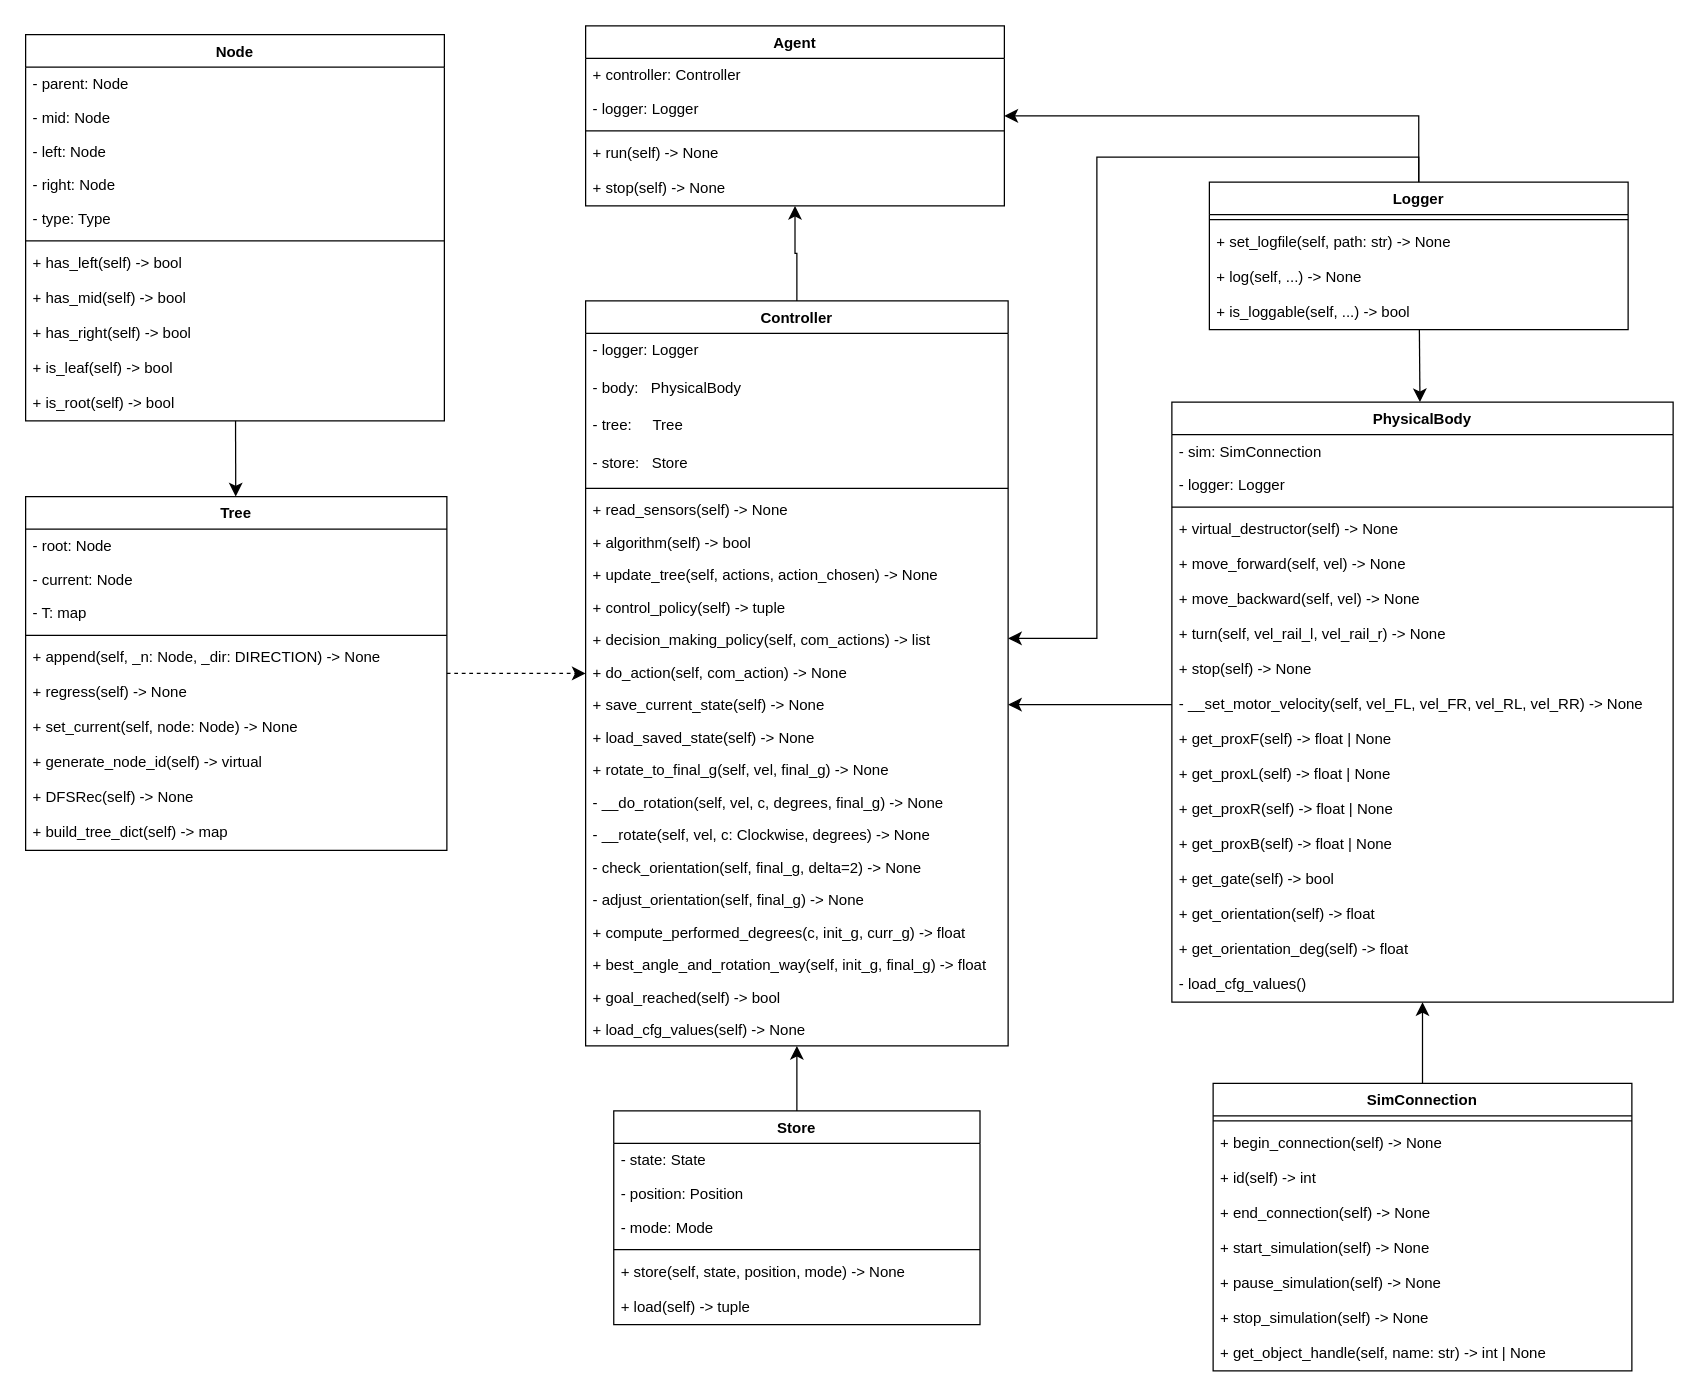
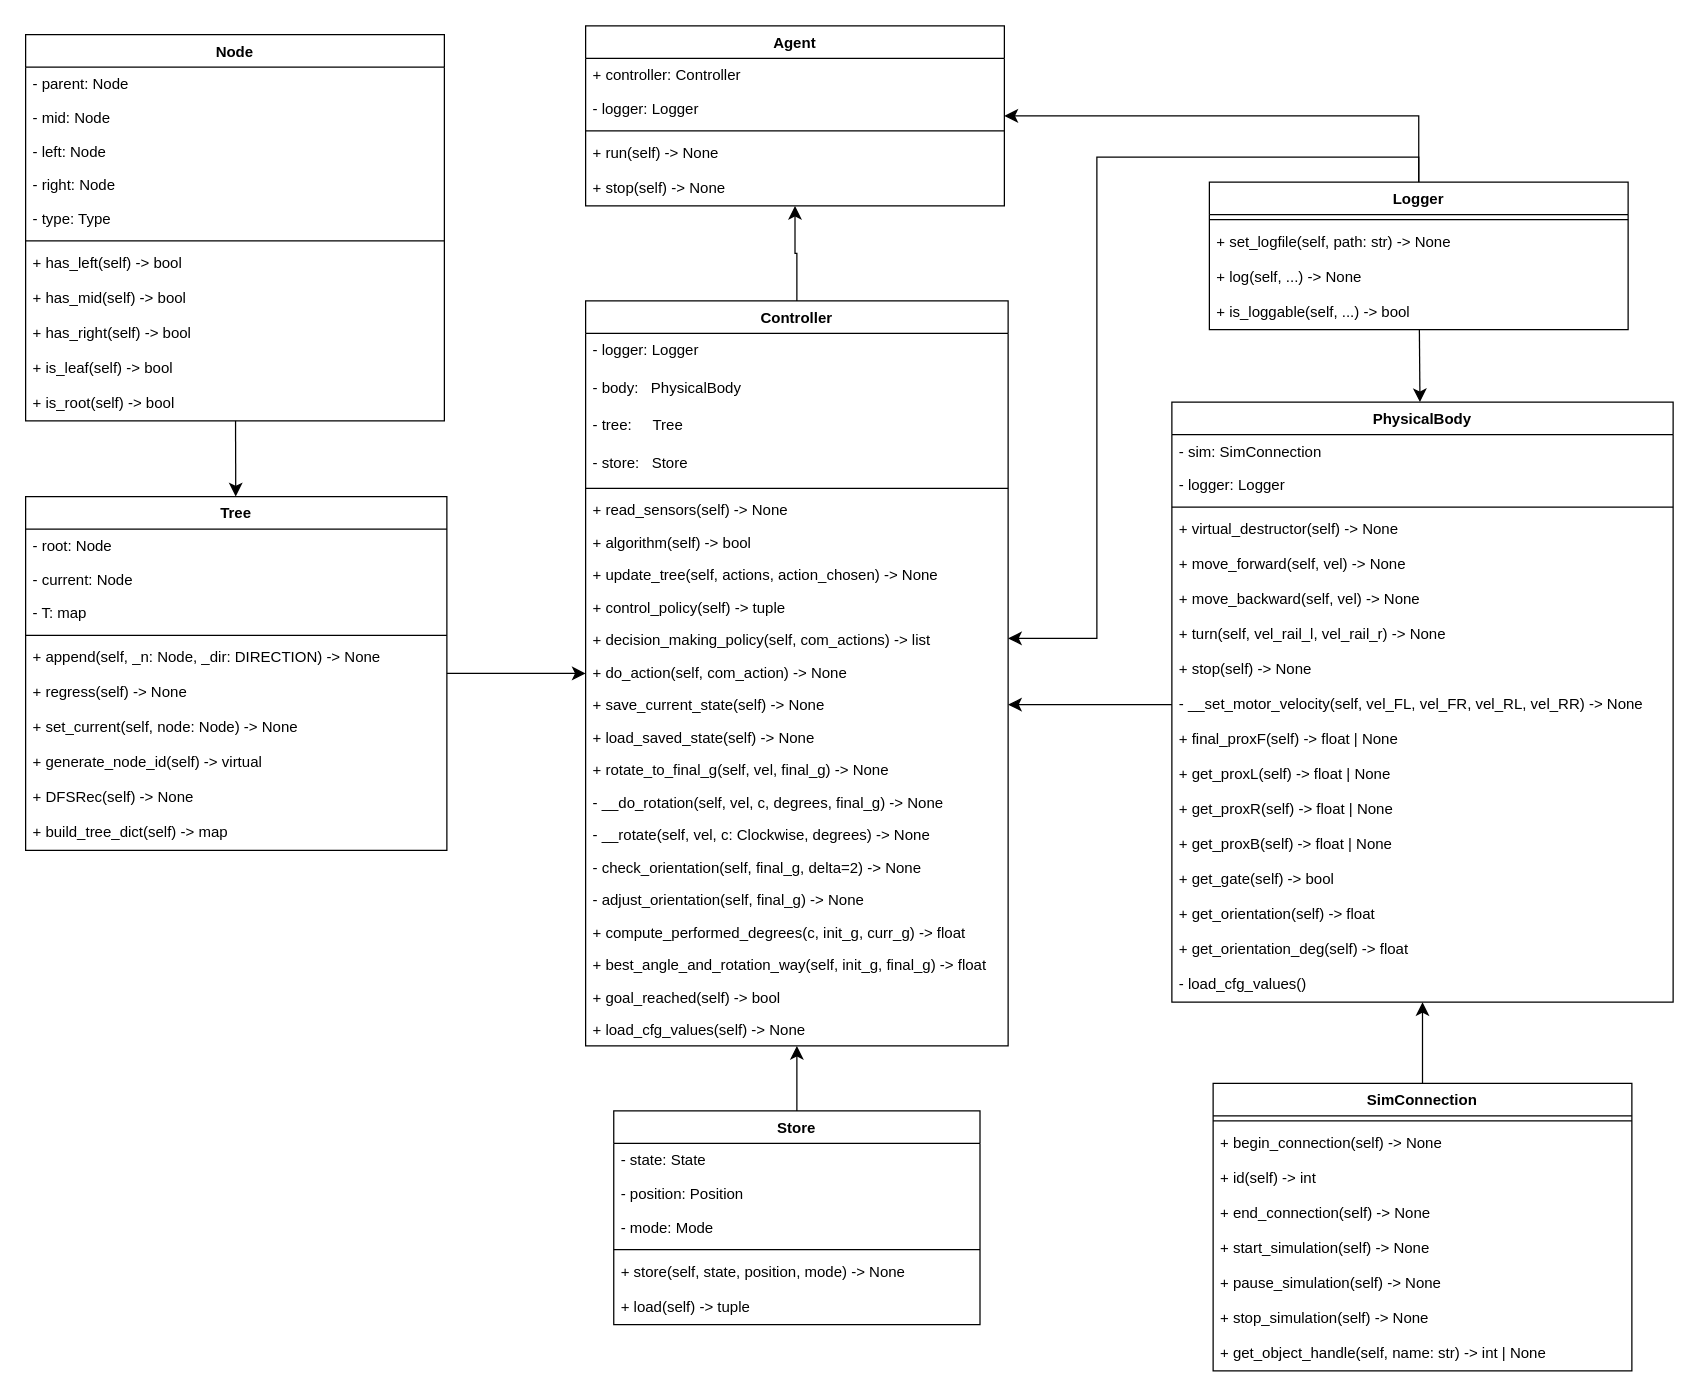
- <mxCell id="68" style="edgeStyle=none;curved=1;rounded=0;orthogonalLoop=1;jettySize=auto;html=1;fontSize=12;startSize=8;endSize=8;dashed=1;" edge="1" parent="1" source="69" target="9"><mxGeometry relative="1" as="geometry" /></mxCell>
+ <mxCell id="68" style="edgeStyle=none;curved=1;rounded=0;orthogonalLoop=1;jettySize=auto;html=1;fontSize=12;startSize=8;endSize=8;" edge="1" parent="1" source="69" target="9"><mxGeometry relative="1" as="geometry" /></mxCell>
- <mxCell id="42" value="+ get_proxF(self) -&gt; float | None" style="text;strokeColor=none;fillColor=none;align=left;verticalAlign=top;spacingLeft=4;spacingRight=4;overflow=hidden;rotatable=0;points=[[0,0.5],[1,0.5]];portConstraint=eastwest;" vertex="1" parent="32"><mxGeometry y="256" width="401" height="28" as="geometry" /></mxCell>
+ <mxCell id="42" value="+ final_proxF(self) -&gt; float | None" style="text;strokeColor=none;fillColor=none;align=left;verticalAlign=top;spacingLeft=4;spacingRight=4;overflow=hidden;rotatable=0;points=[[0,0.5],[1,0.5]];portConstraint=eastwest;" vertex="1" parent="32"><mxGeometry y="256" width="401" height="28" as="geometry" /></mxCell>
